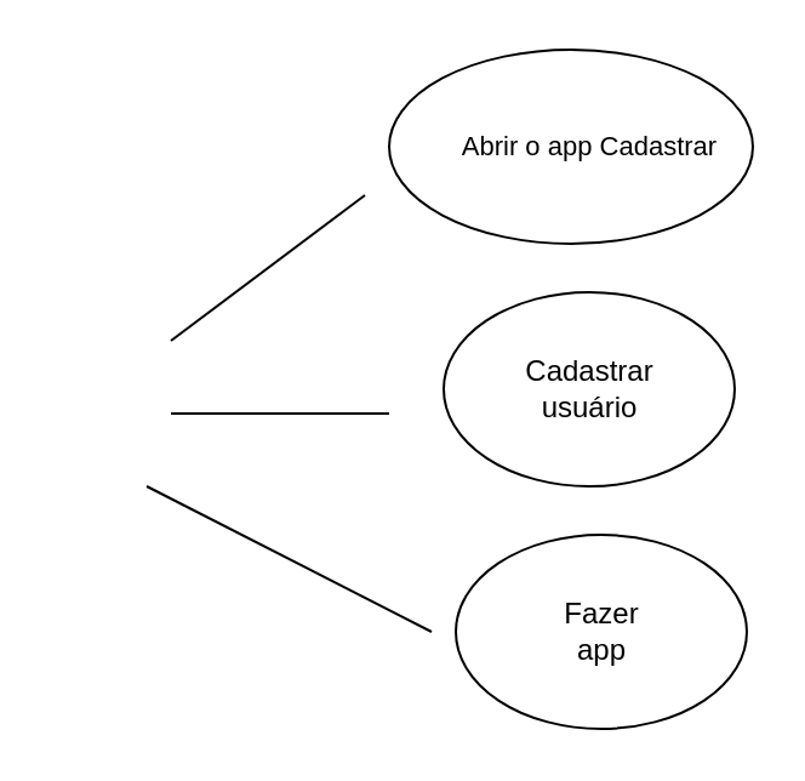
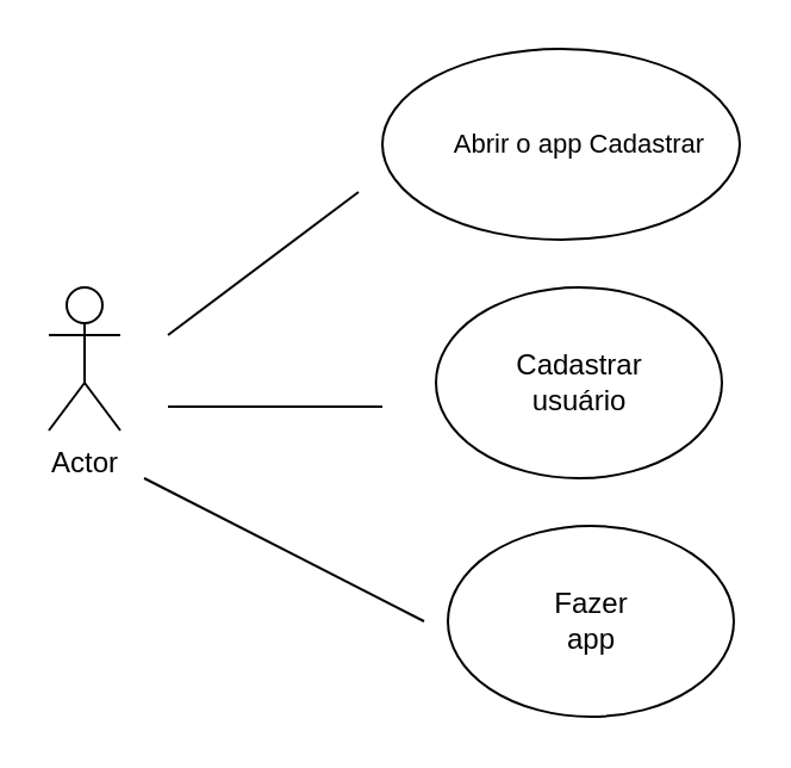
+ <mxCell id="2" value="Actor" style="shape=umlActor;verticalLabelPosition=bottom;verticalAlign=top;html=1;outlineConnect=0;" vertex="1" parent="1"><mxGeometry x="20" y="120" width="30" height="60" as="geometry" /></mxCell>
